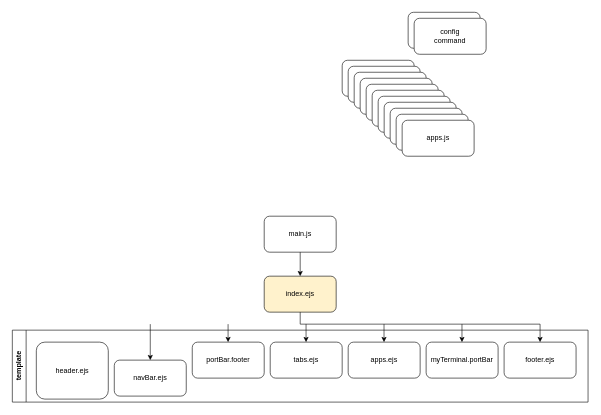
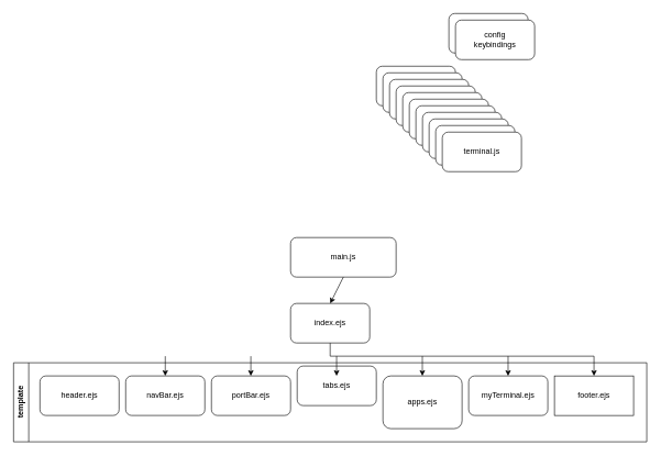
- <mxCell id="15" value="config&lt;br&gt;command" style="rounded=1;whiteSpace=wrap;html=1;" vertex="1" parent="1"><mxGeometry x="690" y="30" width="120" height="60" as="geometry" /></mxCell>
+ <mxCell id="15" value="config&lt;br&gt;keybindings" style="rounded=1;whiteSpace=wrap;html=1;" vertex="1" parent="1"><mxGeometry x="690" y="30" width="120" height="60" as="geometry" /></mxCell>
- <mxCell id="13" value="apps.js" style="rounded=1;whiteSpace=wrap;html=1;" vertex="1" parent="1"><mxGeometry x="670" y="200" width="120" height="60" as="geometry" /></mxCell>
+ <mxCell id="13" value="terminal.js" style="rounded=1;whiteSpace=wrap;html=1;" vertex="1" parent="1"><mxGeometry x="670" y="200" width="120" height="60" as="geometry" /></mxCell>
- <mxCell id="2" value="main.js" style="rounded=1;whiteSpace=wrap;html=1;" vertex="1" parent="1"><mxGeometry x="440" y="360" width="120" height="60" as="geometry" /></mxCell>
+ <mxCell id="2" value="main.js" style="rounded=1;whiteSpace=wrap;html=1;" vertex="1" parent="1"><mxGeometry x="440" y="360" width="160" height="60" as="geometry" /></mxCell>
- <mxCell id="16" value="index.ejs" style="rounded=1;whiteSpace=wrap;html=1;fillColor=#fff2cc;" vertex="1" parent="1"><mxGeometry x="440" y="460" width="120" height="60" as="geometry" /></mxCell>
+ <mxCell id="16" value="index.ejs" style="rounded=1;whiteSpace=wrap;html=1;" vertex="1" parent="1"><mxGeometry x="440" y="460" width="120" height="60" as="geometry" /></mxCell>
- <mxCell id="24" value="portBar.footer" style="rounded=1;whiteSpace=wrap;html=1;" vertex="1" parent="18"><mxGeometry x="300" y="20" width="120" height="60" as="geometry" /></mxCell>
+ <mxCell id="24" value="portBar.ejs" style="rounded=1;whiteSpace=wrap;html=1;" vertex="1" parent="18"><mxGeometry x="300" y="20" width="120" height="60" as="geometry" /></mxCell>
- <mxCell id="23" value="tabs.ejs" style="rounded=1;whiteSpace=wrap;html=1;" vertex="1" parent="18"><mxGeometry x="430" y="20" width="120" height="60" as="geometry" /></mxCell>
+ <mxCell id="23" value="tabs.ejs" style="rounded=1;whiteSpace=wrap;html=1;" vertex="1" parent="18"><mxGeometry x="430" y="5" width="120" height="60" as="geometry" /></mxCell>
- <mxCell id="22" value="apps.ejs" style="rounded=1;whiteSpace=wrap;html=1;" vertex="1" parent="18"><mxGeometry x="560" y="20" width="120" height="60" as="geometry" /></mxCell>
+ <mxCell id="22" value="apps.ejs" style="rounded=1;whiteSpace=wrap;html=1;" vertex="1" parent="18"><mxGeometry x="560" y="20" width="120" height="80" as="geometry" /></mxCell>
- <mxCell id="21" value="myTerminal.portBar" style="rounded=1;whiteSpace=wrap;html=1;" vertex="1" parent="18"><mxGeometry x="690" y="20" width="120" height="60" as="geometry" /></mxCell>
+ <mxCell id="21" value="myTerminal.ejs" style="rounded=1;whiteSpace=wrap;html=1;" vertex="1" parent="18"><mxGeometry x="690" y="20" width="120" height="60" as="geometry" /></mxCell>
- <mxCell id="20" value="footer.ejs" style="rounded=1;whiteSpace=wrap;html=1;" vertex="1" parent="18"><mxGeometry x="820" y="20" width="120" height="60" as="geometry" /></mxCell>
+ <mxCell id="20" value="footer.ejs" style="whiteSpace=wrap;html=1;rounded=0;" vertex="1" parent="18"><mxGeometry x="820" y="20" width="120" height="60" as="geometry" /></mxCell>
- <mxCell id="19" value="header.ejs" style="rounded=1;whiteSpace=wrap;html=1;" vertex="1" parent="18"><mxGeometry x="40" y="20" width="120" height="95" as="geometry" /></mxCell>
+ <mxCell id="19" value="header.ejs" style="rounded=1;whiteSpace=wrap;html=1;" vertex="1" parent="18"><mxGeometry x="40" y="20" width="120" height="60" as="geometry" /></mxCell>
- <mxCell id="25" value="navBar.ejs" style="rounded=1;whiteSpace=wrap;html=1;" vertex="1" parent="18"><mxGeometry x="170" y="50" width="120" height="60" as="geometry" /></mxCell>
+ <mxCell id="25" value="navBar.ejs" style="rounded=1;whiteSpace=wrap;html=1;" vertex="1" parent="18"><mxGeometry x="170" y="20" width="120" height="60" as="geometry" /></mxCell>
